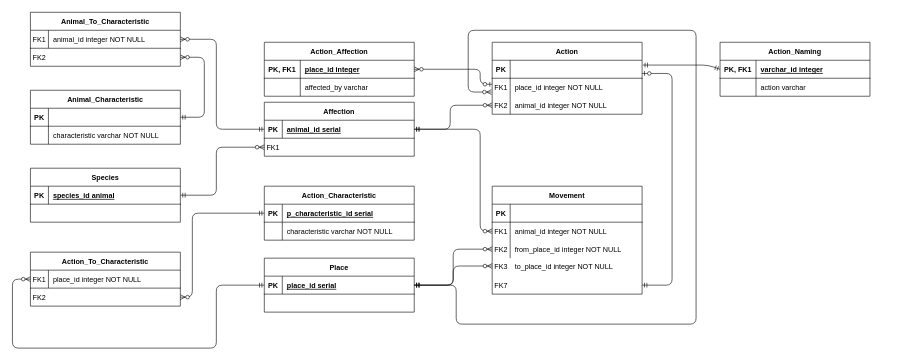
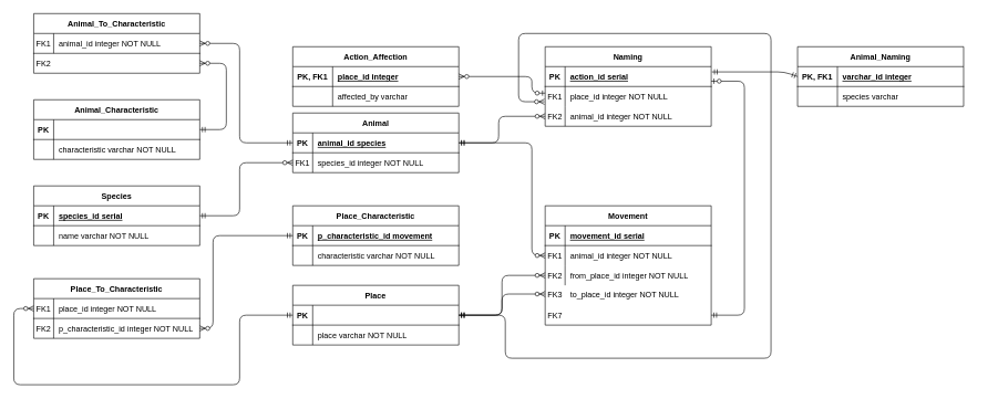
- <mxCell id="66" value="Action" style="shape=table;startSize=30;container=1;collapsible=1;childLayout=tableLayout;fixedRows=1;rowLines=0;fontStyle=1;align=center;resizeLast=1;" parent="1" vertex="1"><mxGeometry x="820" y="70" width="250" height="120" as="geometry" /></mxCell>
+ <mxCell id="66" value="Naming" style="shape=table;startSize=30;container=1;collapsible=1;childLayout=tableLayout;fixedRows=1;rowLines=0;fontStyle=1;align=center;resizeLast=1;" parent="1" vertex="1"><mxGeometry x="820" y="70" width="250" height="120" as="geometry" /></mxCell>
- <mxCell id="103" value="Action_Naming" style="shape=table;startSize=30;container=1;collapsible=1;childLayout=tableLayout;fixedRows=1;rowLines=0;fontStyle=1;align=center;resizeLast=1;" vertex="1" parent="1"><mxGeometry x="1200" y="70" width="250" height="90" as="geometry" /></mxCell>
+ <mxCell id="103" value="Animal_Naming" style="shape=table;startSize=30;container=1;collapsible=1;childLayout=tableLayout;fixedRows=1;rowLines=0;fontStyle=1;align=center;resizeLast=1;" vertex="1" parent="1"><mxGeometry x="1200" y="70" width="250" height="90" as="geometry" /></mxCell>
+ <mxCell id="69" value="action_id serial" style="shape=partialRectangle;overflow=hidden;connectable=0;fillColor=none;top=0;left=0;bottom=0;right=0;align=left;spacingLeft=6;fontStyle=5;" parent="67" vertex="1"><mxGeometry x="30" width="220" height="30" as="geometry" /></mxCell>
- <mxCell id="110" value="action varchar" style="shape=partialRectangle;overflow=hidden;connectable=0;fillColor=none;top=0;left=0;bottom=0;right=0;align=left;spacingLeft=6;" vertex="1" parent="1"><mxGeometry x="1260" y="130" width="220" height="30" as="geometry" /></mxCell>
+ <mxCell id="110" value="species varchar" style="shape=partialRectangle;overflow=hidden;connectable=0;fillColor=none;top=0;left=0;bottom=0;right=0;align=left;spacingLeft=6;" vertex="1" parent="1"><mxGeometry x="1260" y="130" width="220" height="30" as="geometry" /></mxCell>
- <mxCell id="7" value="Affection" style="shape=table;startSize=30;container=1;collapsible=1;childLayout=tableLayout;fixedRows=1;rowLines=0;fontStyle=1;align=center;resizeLast=1;" parent="6" vertex="1"><mxGeometry width="250.0" height="90" as="geometry" /></mxCell>
+ <mxCell id="7" value="Animal" style="shape=table;startSize=30;container=1;collapsible=1;childLayout=tableLayout;fixedRows=1;rowLines=0;fontStyle=1;align=center;resizeLast=1;" parent="6" vertex="1"><mxGeometry width="250.0" height="90" as="geometry" /></mxCell>
- <mxCell id="10" value="animal_id serial" style="shape=partialRectangle;overflow=hidden;connectable=0;fillColor=none;top=0;left=0;bottom=0;right=0;align=left;spacingLeft=6;fontStyle=5;" parent="8" vertex="1"><mxGeometry x="30" width="220.0" height="30" as="geometry" /></mxCell>
+ <mxCell id="10" value="animal_id species" style="shape=partialRectangle;overflow=hidden;connectable=0;fillColor=none;top=0;left=0;bottom=0;right=0;align=left;spacingLeft=6;fontStyle=5;" parent="8" vertex="1"><mxGeometry x="30" width="220.0" height="30" as="geometry" /></mxCell>
+ <mxCell id="13" value="species_id integer NOT NULL" style="shape=partialRectangle;overflow=hidden;connectable=0;fillColor=none;top=0;left=0;bottom=0;right=0;align=left;spacingLeft=6;" parent="11" vertex="1"><mxGeometry x="30" width="220.0" height="30" as="geometry" /></mxCell>
- <mxCell id="51" value="species_id animal" style="shape=partialRectangle;overflow=hidden;connectable=0;fillColor=none;top=0;left=0;bottom=0;right=0;align=left;spacingLeft=6;fontStyle=5;" parent="49" vertex="1"><mxGeometry x="30" width="220" height="30" as="geometry" /></mxCell>
+ <mxCell id="51" value="species_id serial" style="shape=partialRectangle;overflow=hidden;connectable=0;fillColor=none;top=0;left=0;bottom=0;right=0;align=left;spacingLeft=6;fontStyle=5;" parent="49" vertex="1"><mxGeometry x="30" width="220" height="30" as="geometry" /></mxCell>
- <mxCell id="78" value="Action_Characteristic" style="shape=table;startSize=30;container=1;collapsible=1;childLayout=tableLayout;fixedRows=1;rowLines=0;fontStyle=1;align=center;resizeLast=1;" parent="1" vertex="1"><mxGeometry x="440" y="310" width="250" height="90" as="geometry" /></mxCell>
+ <mxCell id="78" value="Place_Characteristic" style="shape=table;startSize=30;container=1;collapsible=1;childLayout=tableLayout;fixedRows=1;rowLines=0;fontStyle=1;align=center;resizeLast=1;" parent="1" vertex="1"><mxGeometry x="440" y="310" width="250" height="90" as="geometry" /></mxCell>
+ <mxCell id="54" value="name varchar NOT NULL" style="shape=partialRectangle;overflow=hidden;connectable=0;fillColor=none;top=0;left=0;bottom=0;right=0;align=left;spacingLeft=6;" parent="52" vertex="1"><mxGeometry x="30" width="220" height="30" as="geometry" /></mxCell>
+ <mxCell id="18" value="movement_id serial" style="shape=partialRectangle;overflow=hidden;connectable=0;fillColor=none;top=0;left=0;bottom=0;right=0;align=left;spacingLeft=6;fontStyle=5;" parent="16" vertex="1"><mxGeometry x="30" width="220" height="30" as="geometry" /></mxCell>
- <mxCell id="81" value="p_characteristic_id serial" style="shape=partialRectangle;overflow=hidden;connectable=0;fillColor=none;top=0;left=0;bottom=0;right=0;align=left;spacingLeft=6;fontStyle=5;" parent="79" vertex="1"><mxGeometry x="30" width="220" height="30" as="geometry" /></mxCell>
+ <mxCell id="81" value="p_characteristic_id movement" style="shape=partialRectangle;overflow=hidden;connectable=0;fillColor=none;top=0;left=0;bottom=0;right=0;align=left;spacingLeft=6;fontStyle=5;" parent="79" vertex="1"><mxGeometry x="30" width="220" height="30" as="geometry" /></mxCell>
- <mxCell id="57" value="Action_To_Characteristic" style="shape=table;startSize=30;container=1;collapsible=1;childLayout=tableLayout;fixedRows=1;rowLines=0;fontStyle=1;align=center;resizeLast=1;" parent="1" vertex="1"><mxGeometry x="50" y="420" width="250" height="90" as="geometry" /></mxCell>
+ <mxCell id="57" value="Place_To_Characteristic" style="shape=table;startSize=30;container=1;collapsible=1;childLayout=tableLayout;fixedRows=1;rowLines=0;fontStyle=1;align=center;resizeLast=1;" parent="1" vertex="1"><mxGeometry x="50" y="420" width="250" height="90" as="geometry" /></mxCell>
- <mxCell id="88" value="place_id serial" style="shape=partialRectangle;overflow=hidden;connectable=0;fillColor=none;top=0;left=0;bottom=0;right=0;align=left;spacingLeft=6;fontStyle=5;" parent="86" vertex="1"><mxGeometry x="30" width="220" height="30" as="geometry" /></mxCell>
+ <mxCell id="63" value="p_characteristic_id integer NOT NULL" style="shape=partialRectangle;overflow=hidden;connectable=0;fillColor=none;top=0;left=0;bottom=0;right=0;align=left;spacingLeft=6;" parent="61" vertex="1"><mxGeometry x="30" width="220" height="30" as="geometry" /></mxCell>
+ <mxCell id="91" value="place varchar NOT NULL" style="shape=partialRectangle;overflow=hidden;connectable=0;fillColor=none;top=0;left=0;bottom=0;right=0;align=left;spacingLeft=6;" parent="89" vertex="1"><mxGeometry x="30" width="220" height="30" as="geometry" /></mxCell>
